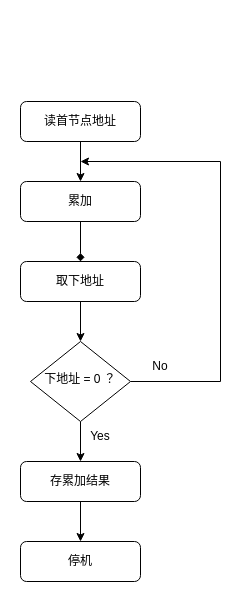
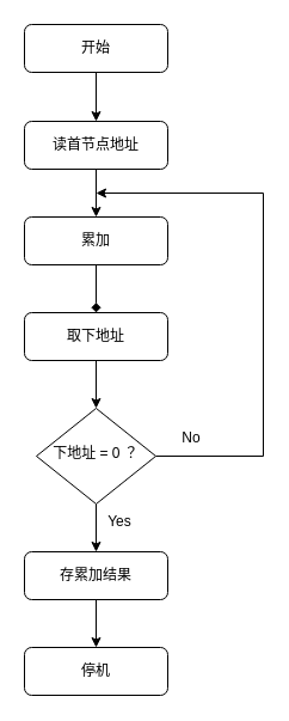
+ <mxCell id="3" value="开始" style="rounded=1;whiteSpace=wrap;html=1;fontSize=12;glass=0;strokeWidth=1;shadow=0;" parent="1" vertex="1"><mxGeometry x="20" y="20" width="120" height="40" as="geometry" /></mxCell>
+ <mxCell id="2" style="edgeStyle=orthogonalEdgeStyle;rounded=0;orthogonalLoop=1;jettySize=auto;html=1;exitX=0.5;exitY=1;exitDx=0;exitDy=0;entryX=0.5;entryY=0;entryDx=0;entryDy=0;" edge="1" parent="1" source="3" target="8"><mxGeometry relative="1" as="geometry" /></mxCell>
